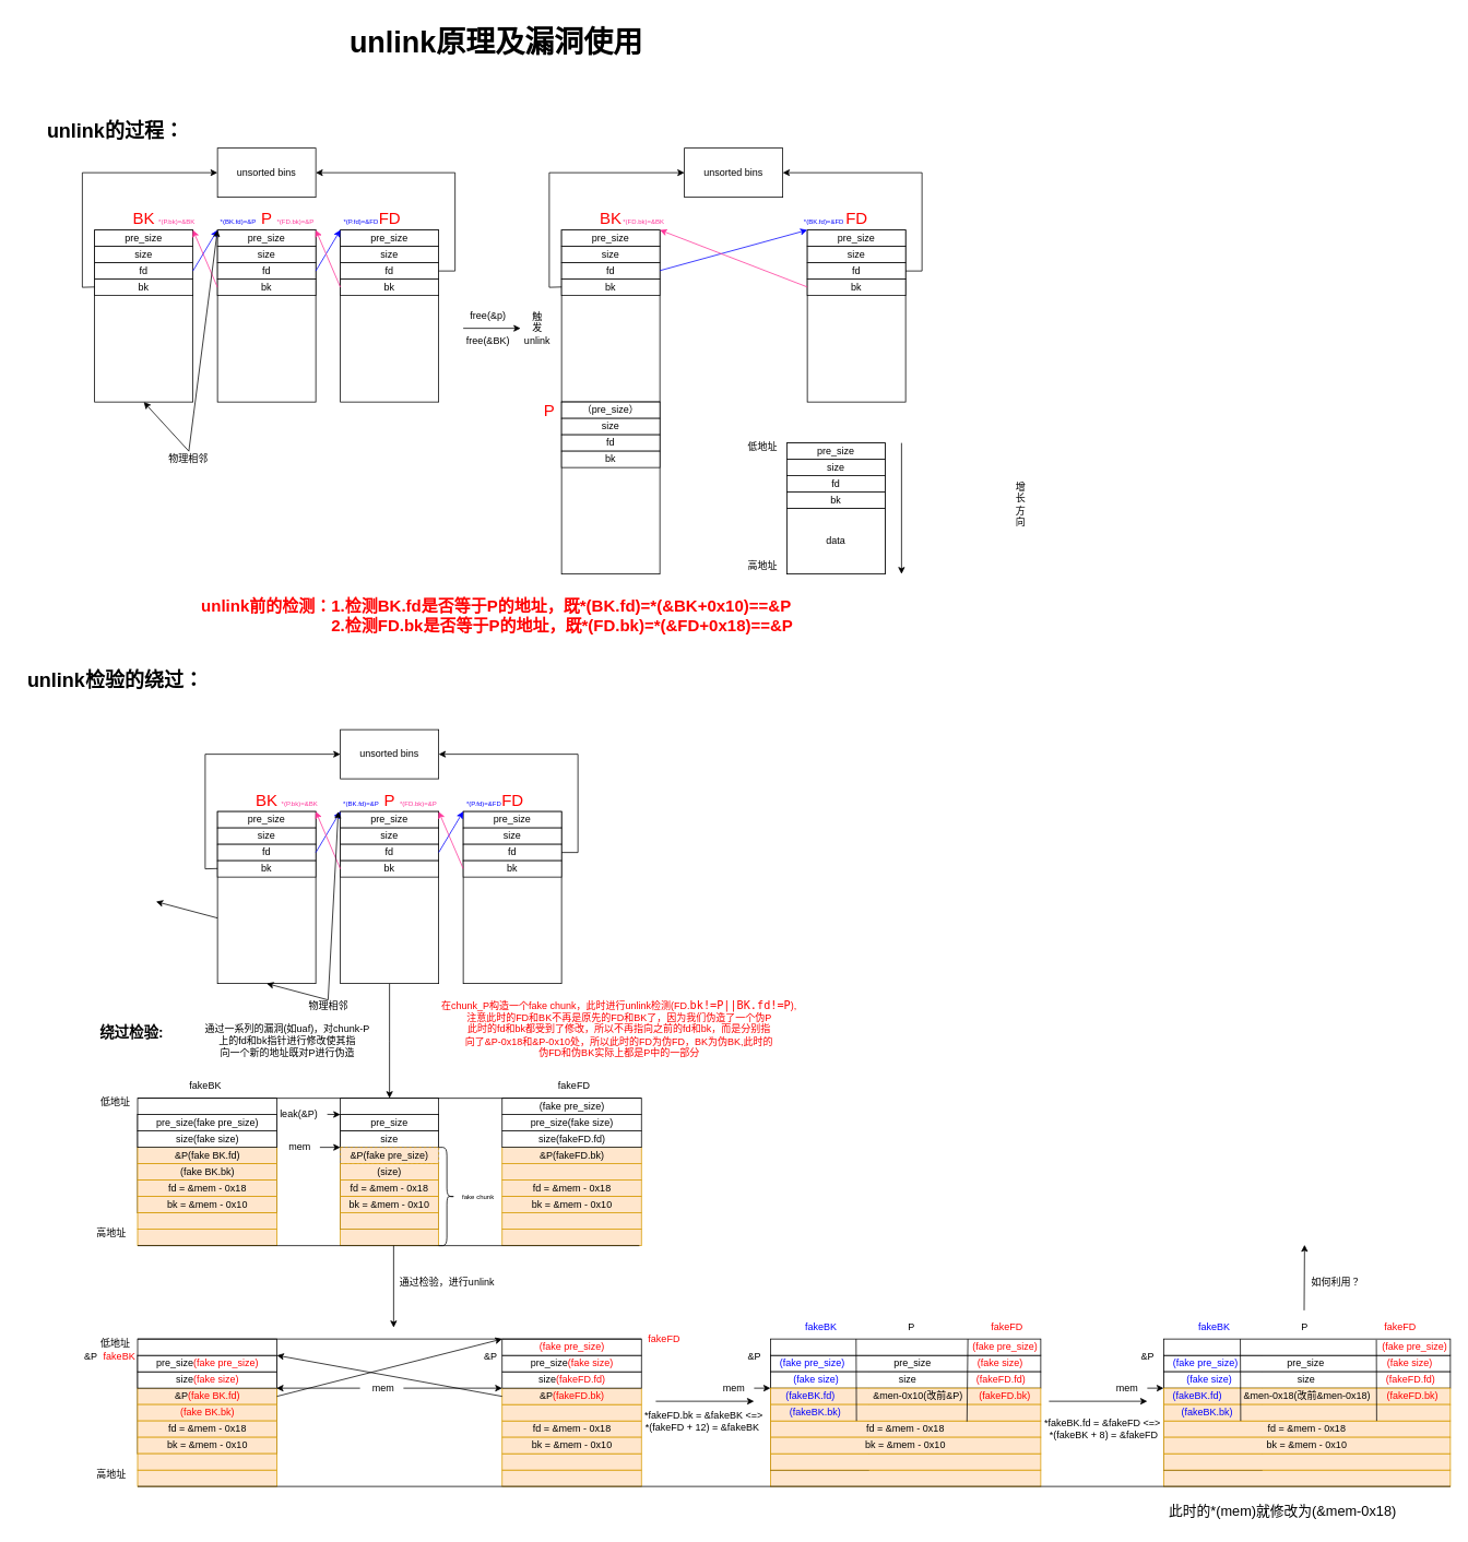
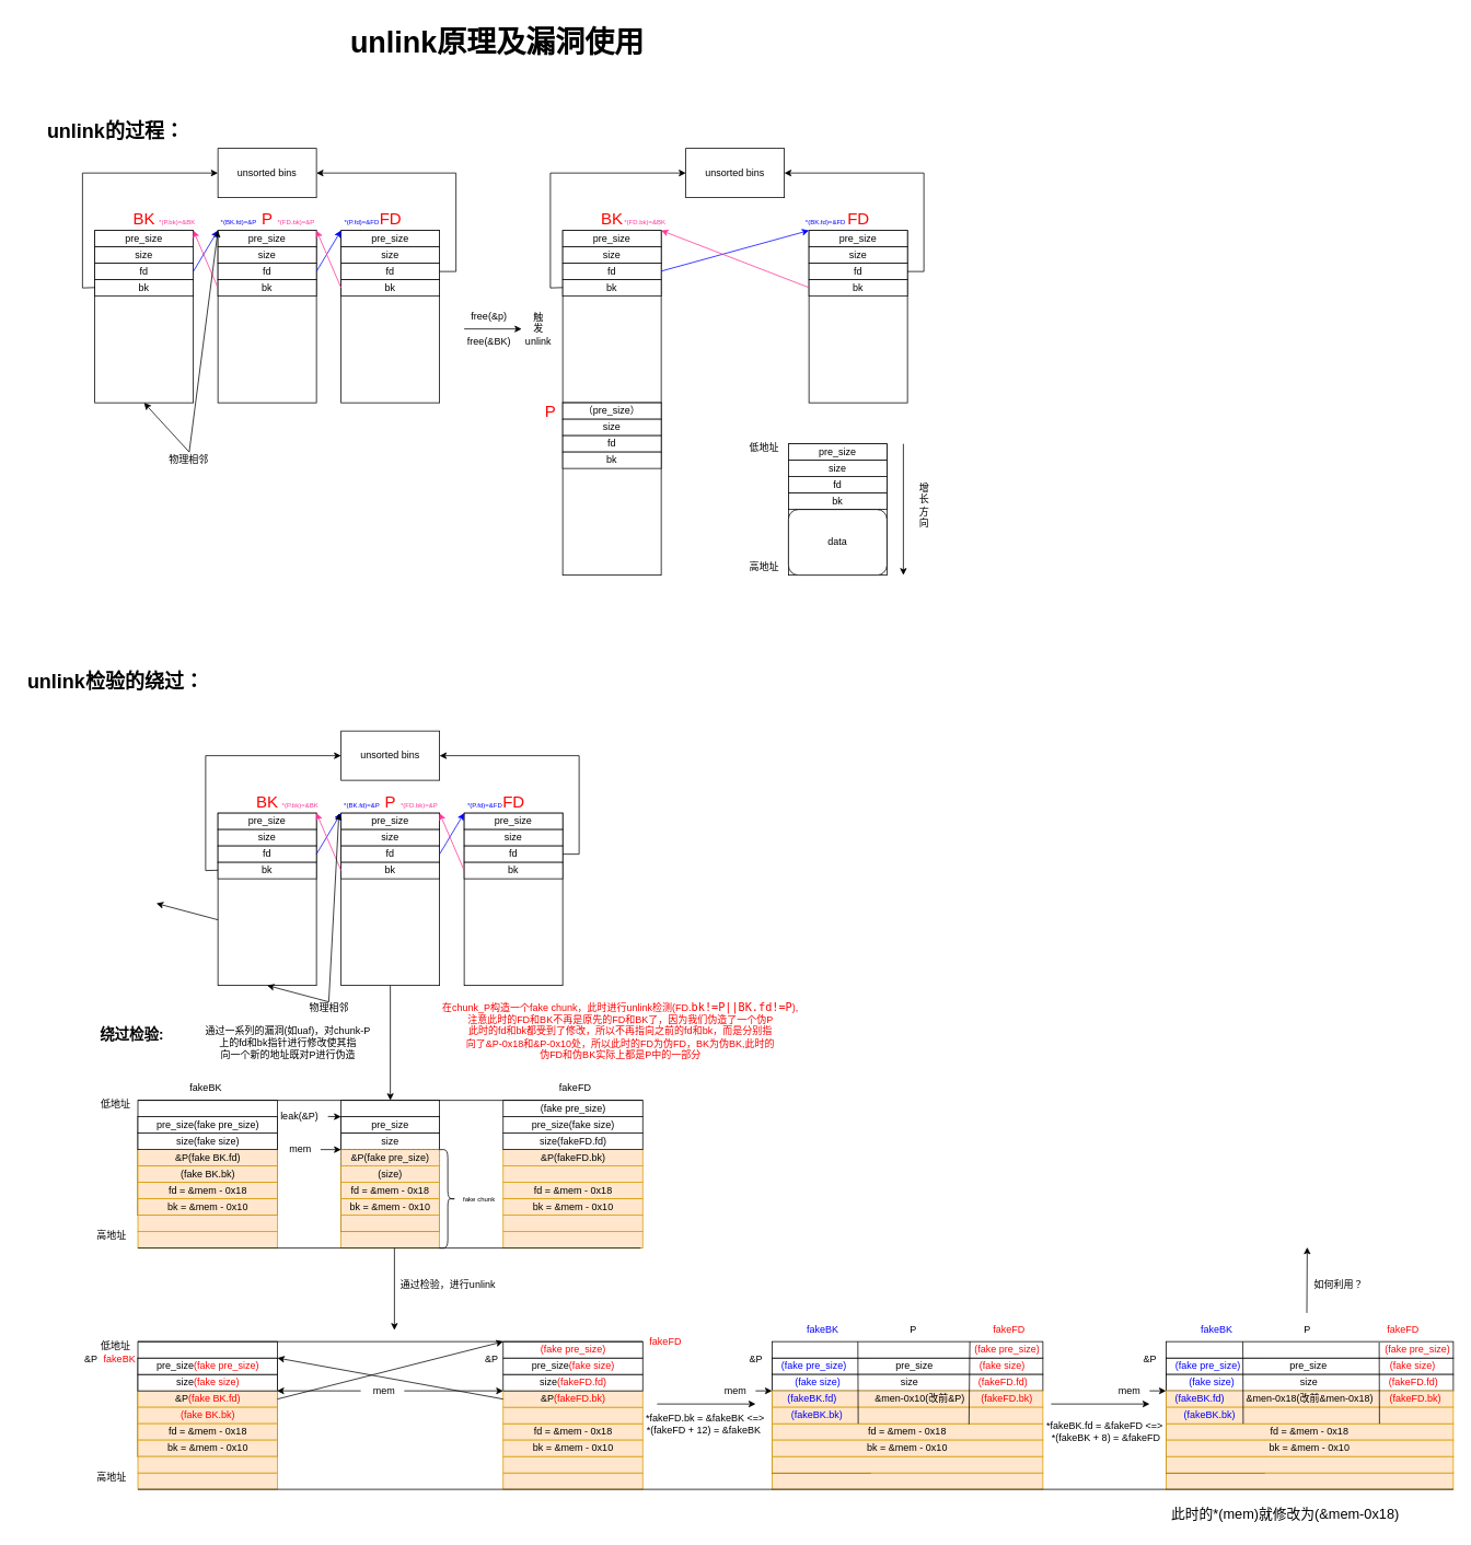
- <mxCell id="141" value="增&lt;br&gt;长&lt;br&gt;方&lt;br&gt;向" style="text;html=1;align=center;verticalAlign=middle;resizable=0;points=[];autosize=1;strokeColor=none;fillColor=none;" parent="1" vertex="1"><mxGeometry x="1225.42" y="580" width="40" height="70" as="geometry" /></mxCell>
+ <mxCell id="141" value="增&lt;br&gt;长&lt;br&gt;方&lt;br&gt;向" style="text;html=1;align=center;verticalAlign=middle;resizable=0;points=[];autosize=1;strokeColor=none;fillColor=none;" parent="1" vertex="1"><mxGeometry x="1105.42" y="580" width="40" height="70" as="geometry" /></mxCell>
- <mxCell id="137" value="data" style="whiteSpace=wrap;html=1;" parent="1" vertex="1"><mxGeometry x="960" y="620" width="120" height="80" as="geometry" /></mxCell>
+ <mxCell id="137" value="data" style="whiteSpace=wrap;html=1;rounded=1;" parent="1" vertex="1"><mxGeometry x="960" y="620" width="120" height="80" as="geometry" /></mxCell>
- <mxCell id="73" value="unlink前的检测：1.检测BK.fd是否等于P的地址，既*(BK.fd)=*(&amp;amp;BK+0x10)==&amp;amp;P&lt;br&gt;&amp;nbsp; &amp;nbsp; &amp;nbsp; &amp;nbsp; &amp;nbsp; &amp;nbsp; &amp;nbsp; &amp;nbsp; &amp;nbsp; &amp;nbsp; &amp;nbsp; &amp;nbsp; &amp;nbsp; &amp;nbsp; &amp;nbsp;2.检测FD.bk是否等于P的地址，既*(FD.bk)=*(&amp;amp;FD+0x18)==&amp;amp;P" style="text;html=1;align=center;verticalAlign=middle;resizable=0;points=[];autosize=1;strokeColor=none;fillColor=none;fontColor=#FF0000;fontStyle=1;fontSize=20;" parent="1" vertex="1"><mxGeometry x="230" y="720" width="750" height="60" as="geometry" /></mxCell>
